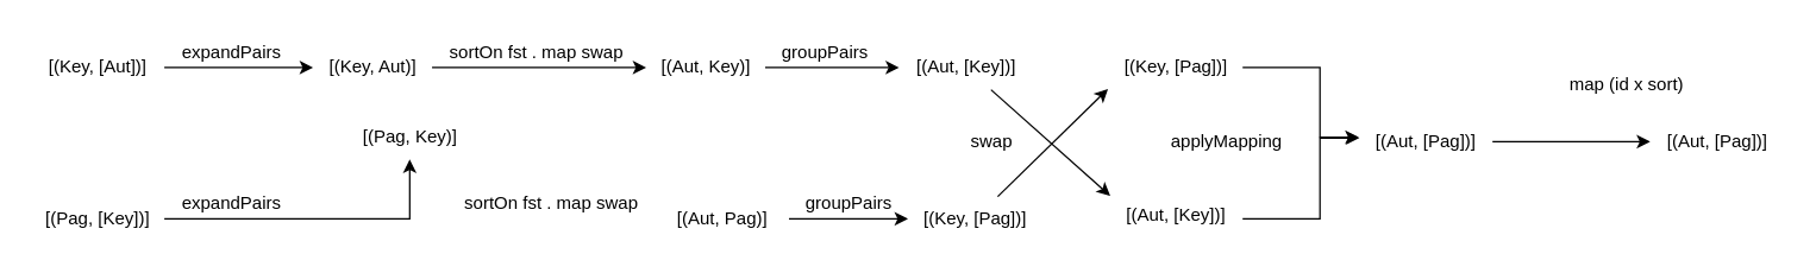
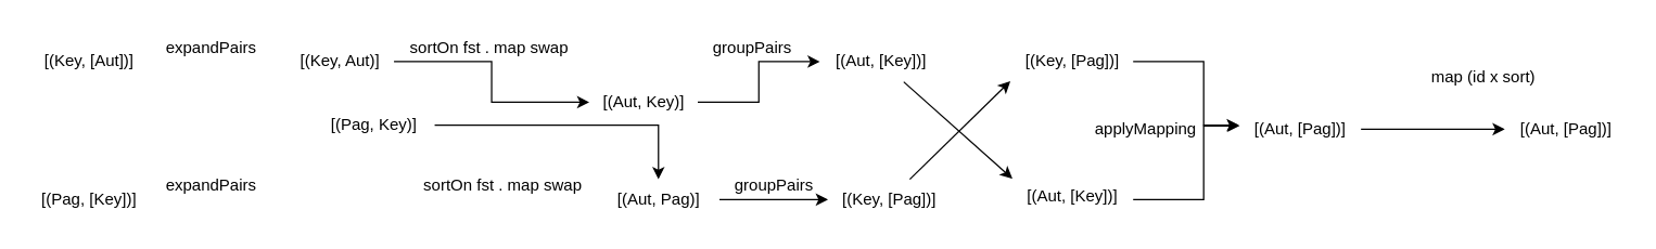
- <mxCell id="2" style="edgeStyle=orthogonalEdgeStyle;rounded=0;orthogonalLoop=1;jettySize=auto;html=1;" edge="1" parent="1" source="3" target="5"><mxGeometry relative="1" as="geometry" /></mxCell>
- <mxCell id="8" value="[(Aut, Key)]" style="text;html=1;align=center;verticalAlign=middle;resizable=0;points=[];autosize=1;strokeColor=none;fillColor=none;" vertex="1" parent="1"><mxGeometry x="434" y="30" width="80" height="30" as="geometry" /></mxCell>
+ <mxCell id="8" value="[(Aut, Key)]" style="text;html=1;align=center;verticalAlign=middle;resizable=0;points=[];autosize=1;strokeColor=none;fillColor=none;" vertex="1" parent="1"><mxGeometry x="434" y="60" width="80" height="30" as="geometry" /></mxCell>
+ <mxCell id="14" style="edgeStyle=orthogonalEdgeStyle;rounded=0;orthogonalLoop=1;jettySize=auto;html=1;" edge="1" source="15" target="18" parent="1"><mxGeometry relative="1" as="geometry" /></mxCell>
- <mxCell id="26" value="swap" style="text;html=1;align=center;verticalAlign=middle;resizable=0;points=[];autosize=1;strokeColor=none;fillColor=none;" vertex="1" parent="1"><mxGeometry x="641" y="80" width="50" height="30" as="geometry" /></mxCell>
- <mxCell id="31" value="applyMapping" style="text;html=1;align=center;verticalAlign=middle;resizable=0;points=[];autosize=1;strokeColor=none;fillColor=none;" vertex="1" parent="1"><mxGeometry x="774" y="80" width="100" height="30" as="geometry" /></mxCell>
+ <mxCell id="31" value="applyMapping" style="text;html=1;align=center;verticalAlign=middle;resizable=0;points=[];autosize=1;strokeColor=none;fillColor=none;" vertex="1" parent="1"><mxGeometry x="794" y="80" width="100" height="30" as="geometry" /></mxCell>
- <mxCell id="12" style="edgeStyle=orthogonalEdgeStyle;rounded=0;orthogonalLoop=1;jettySize=auto;html=1;" edge="1" source="13" target="15" parent="1"><mxGeometry relative="1" as="geometry" /></mxCell>
